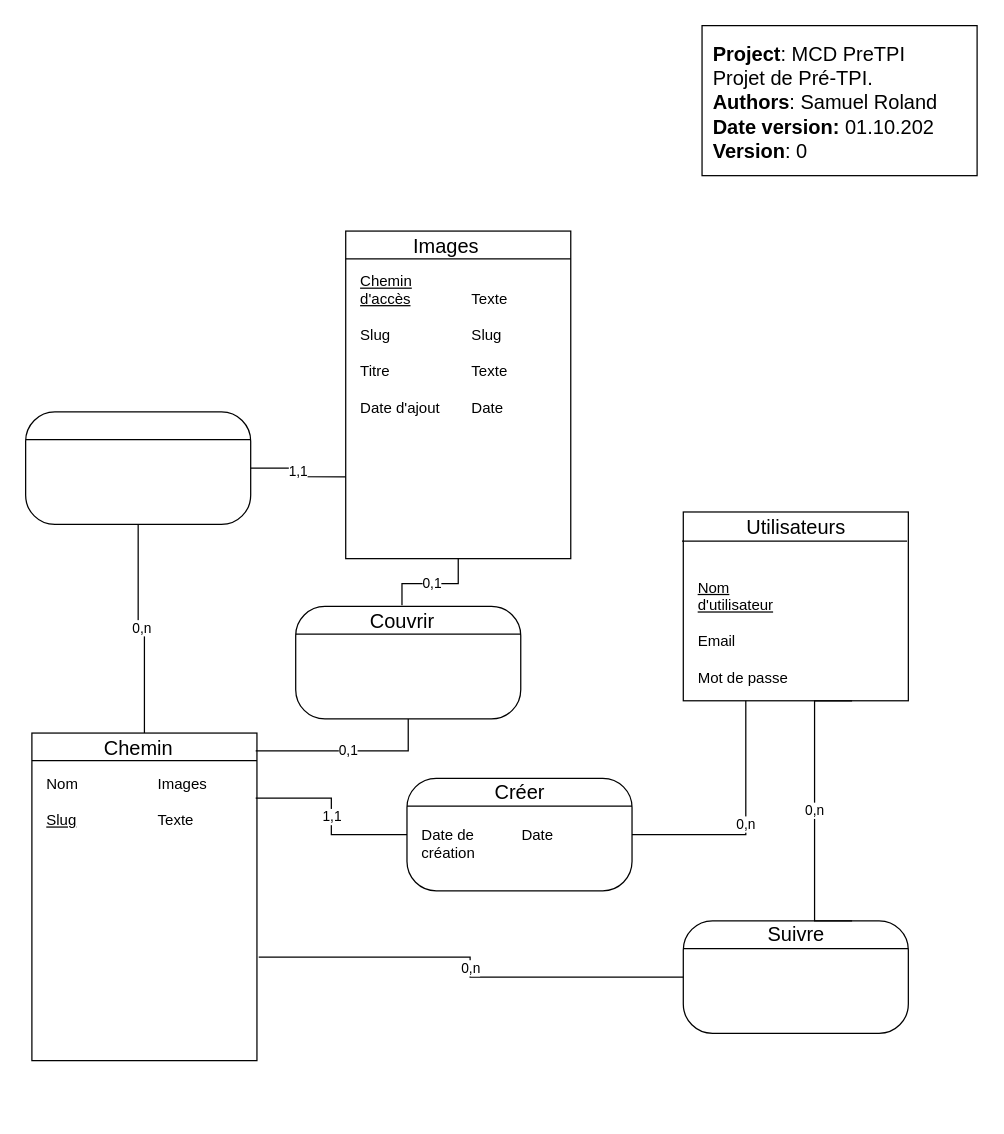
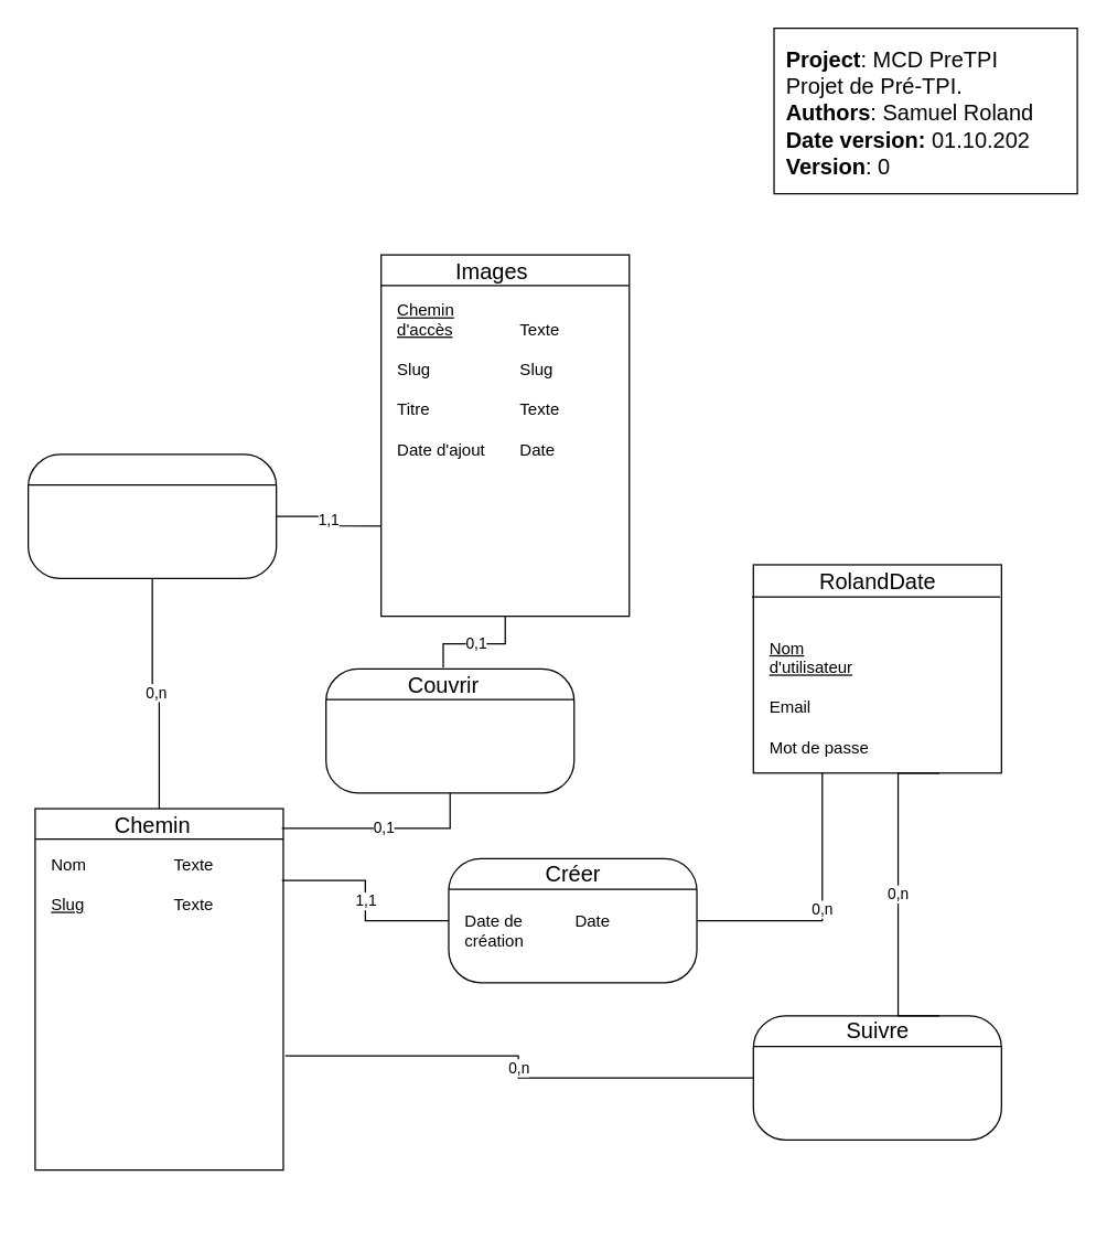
- <mxCell id="26" value="Utilisateurs" style="text;html=1;resizable=0;points=[];autosize=1;align=center;verticalAlign=top;spacingTop=-4;fontSize=16;" parent="24" vertex="1"><mxGeometry x="45" width="90" height="20" as="geometry" /></mxCell>
+ <mxCell id="26" value="RolandDate" style="text;html=1;resizable=0;points=[];autosize=1;align=center;verticalAlign=top;spacingTop=-4;fontSize=16;" parent="24" vertex="1"><mxGeometry x="45" width="90" height="20" as="geometry" /></mxCell>
- <mxCell id="38" value="Images&lt;br&gt;&lt;br&gt;Texte&lt;br&gt;" style="text;html=1;strokeColor=none;fillColor=none;align=left;verticalAlign=top;whiteSpace=wrap;rounded=0;" vertex="1" parent="33"><mxGeometry x="99" y="27.053" width="80" height="100.283" as="geometry" /></mxCell>
+ <mxCell id="38" value="Texte&lt;br&gt;&lt;br&gt;Texte&lt;br&gt;" style="text;html=1;strokeColor=none;fillColor=none;align=left;verticalAlign=top;whiteSpace=wrap;rounded=0;" vertex="1" parent="33"><mxGeometry x="99" y="27.053" width="80" height="100.283" as="geometry" /></mxCell>
